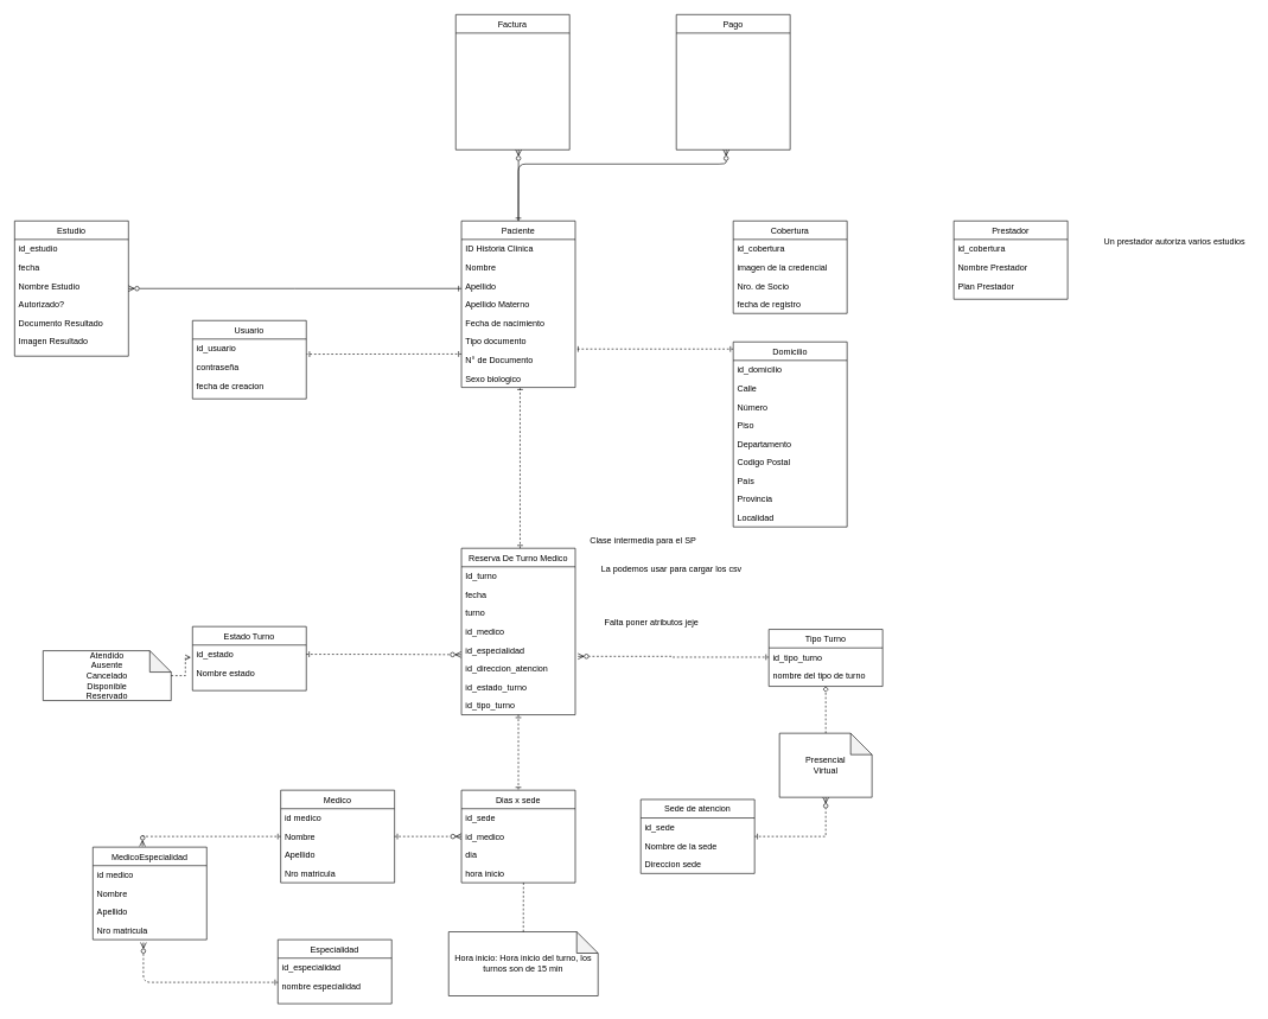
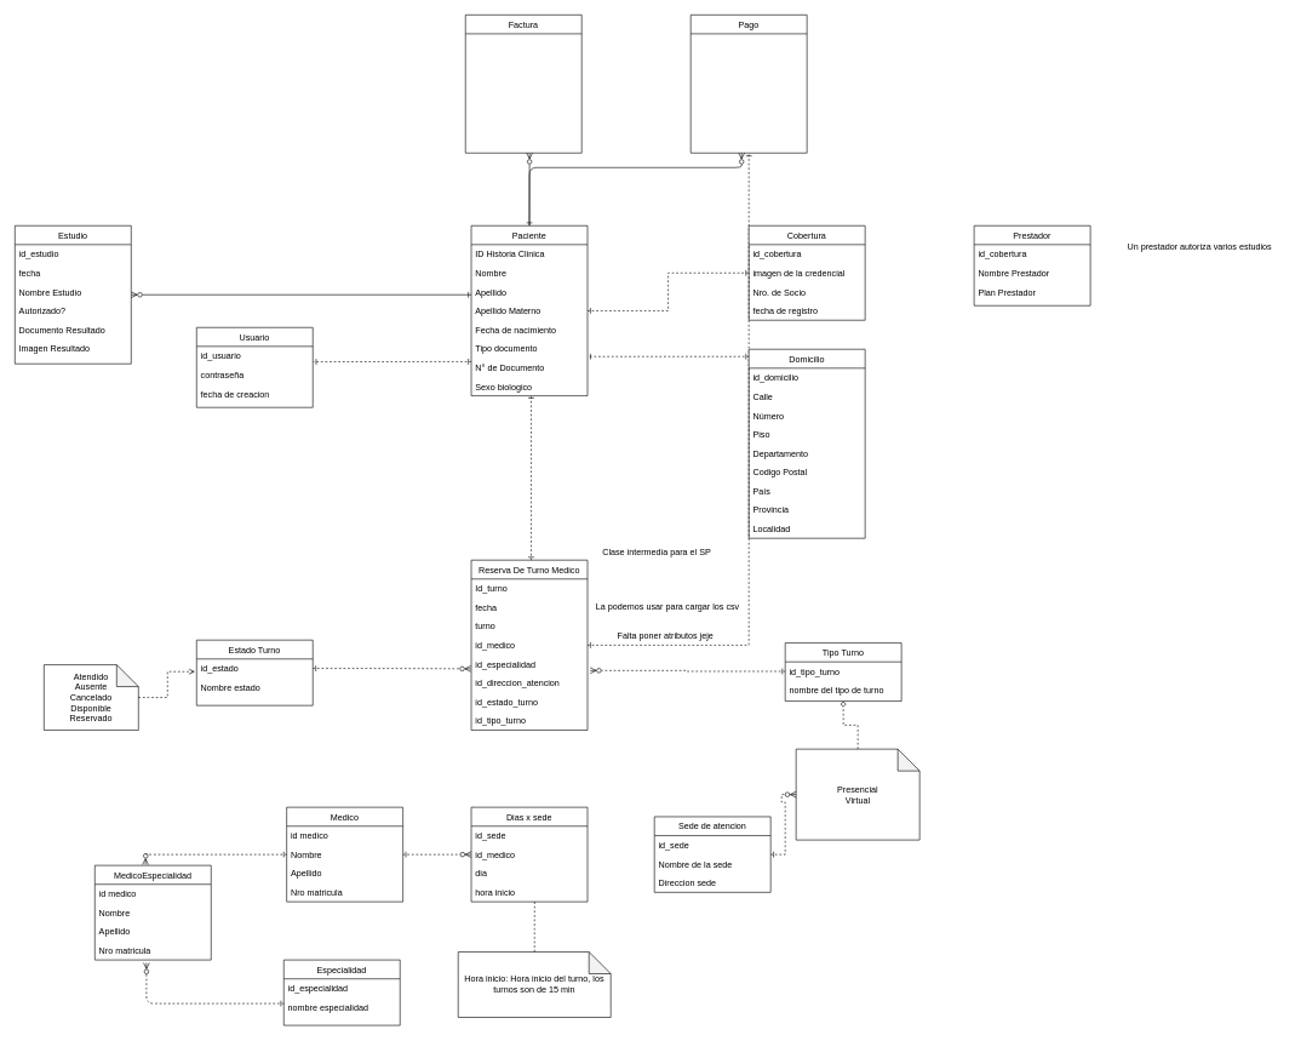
+ <mxCell id="43" style="edgeStyle=orthogonalEdgeStyle;rounded=0;orthogonalLoop=1;jettySize=auto;html=1;entryX=0;entryY=0.5;entryDx=0;entryDy=0;dashed=1;endArrow=ERone;endFill=0;startArrow=ERone;startFill=0;" parent="1" source="15" target="40" edge="1"><mxGeometry relative="1" as="geometry" /></mxCell>
- <mxCell id="53" value="La podemos usar para cargar los csv" style="text;html=1;align=center;verticalAlign=middle;resizable=0;points=[];autosize=1;strokeColor=none;fillColor=none;" parent="1" vertex="1"><mxGeometry x="833" y="785" width="220" height="30" as="geometry" /></mxCell>
+ <mxCell id="53" value="La podemos usar para cargar los csv" style="text;html=1;align=center;verticalAlign=middle;resizable=0;points=[];autosize=1;strokeColor=none;fillColor=none;" parent="1" vertex="1"><mxGeometry x="808" y="820" width="220" height="30" as="geometry" /></mxCell>
- <mxCell id="54" value="Atendido&lt;div&gt;Ausente&lt;/div&gt;&lt;div&gt;Cancelado&lt;br&gt;Disponible&lt;br&gt;Reservado&lt;/div&gt;" style="shape=note;whiteSpace=wrap;html=1;backgroundOutline=1;darkOpacity=0.05;" parent="1" vertex="1"><mxGeometry x="60" y="914" width="180" height="70" as="geometry" /></mxCell>
+ <mxCell id="54" value="Atendido&lt;div&gt;Ausente&lt;/div&gt;&lt;div&gt;Cancelado&lt;br&gt;Disponible&lt;br&gt;Reservado&lt;/div&gt;" style="shape=note;whiteSpace=wrap;html=1;backgroundOutline=1;darkOpacity=0.05;" parent="1" vertex="1"><mxGeometry x="60" y="914" width="130" height="90" as="geometry" /></mxCell>
- <mxCell id="22" style="edgeStyle=orthogonalEdgeStyle;rounded=0;orthogonalLoop=1;jettySize=auto;html=1;entryX=0.5;entryY=0;entryDx=0;entryDy=0;dashed=1;endArrow=ERone;endFill=0;startArrow=ERone;startFill=0;" parent="1" source="23" target="73" edge="1"><mxGeometry relative="1" as="geometry" /></mxCell>
+ <mxCell id="22" style="edgeStyle=orthogonalEdgeStyle;rounded=0;orthogonalLoop=1;jettySize=auto;html=1;dashed=1;endArrow=ERone;endFill=0;startArrow=ERone;startFill=0;" parent="1" source="23" target="97" edge="1"><mxGeometry relative="1" as="geometry" /></mxCell>
- <mxCell id="60" value="Presencial&lt;br&gt;Virtual" style="shape=note;whiteSpace=wrap;html=1;backgroundOutline=1;darkOpacity=0.05;" parent="1" vertex="1"><mxGeometry x="1095" y="1030" width="130" height="90" as="geometry" /></mxCell>
+ <mxCell id="60" value="Presencial&lt;br&gt;Virtual" style="shape=note;whiteSpace=wrap;html=1;backgroundOutline=1;darkOpacity=0.05;" parent="1" vertex="1"><mxGeometry x="1095" y="1030" width="170" height="125" as="geometry" /></mxCell>
